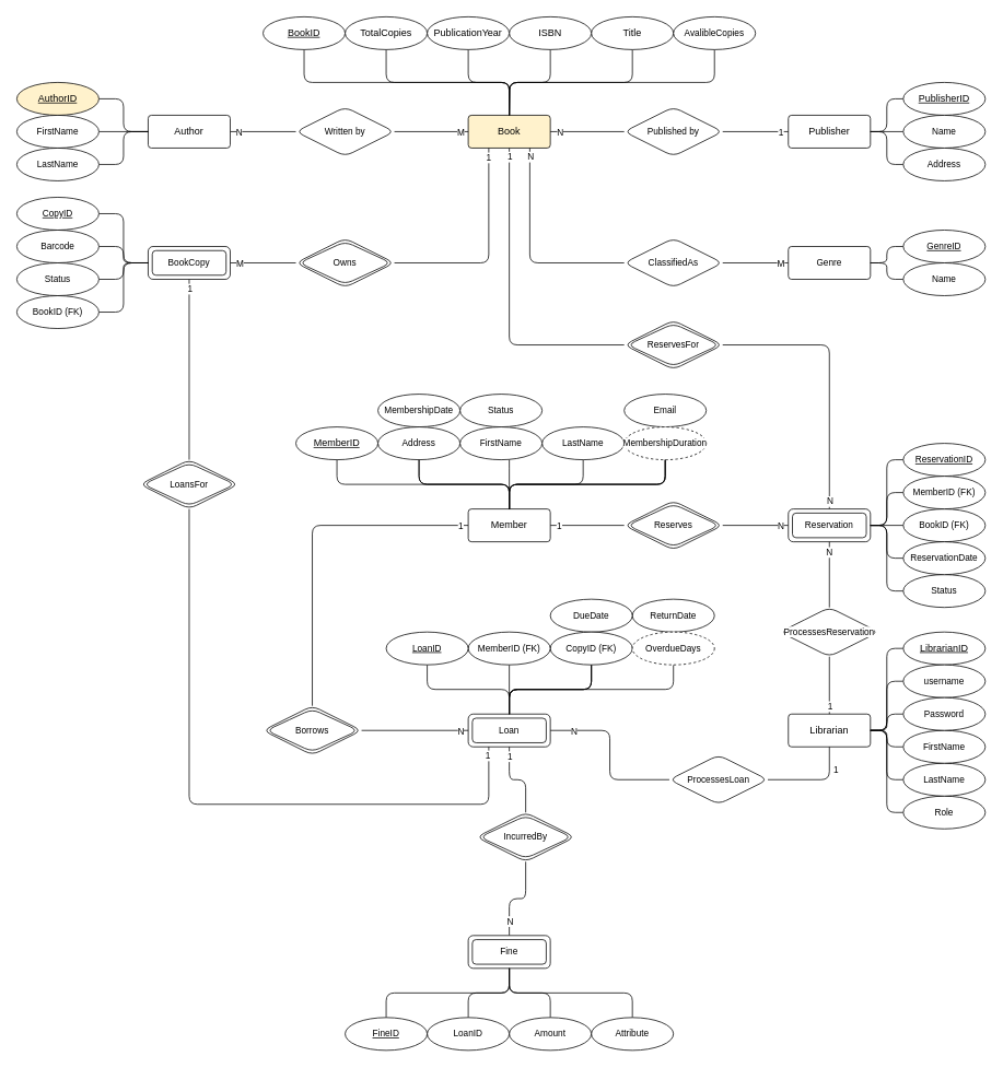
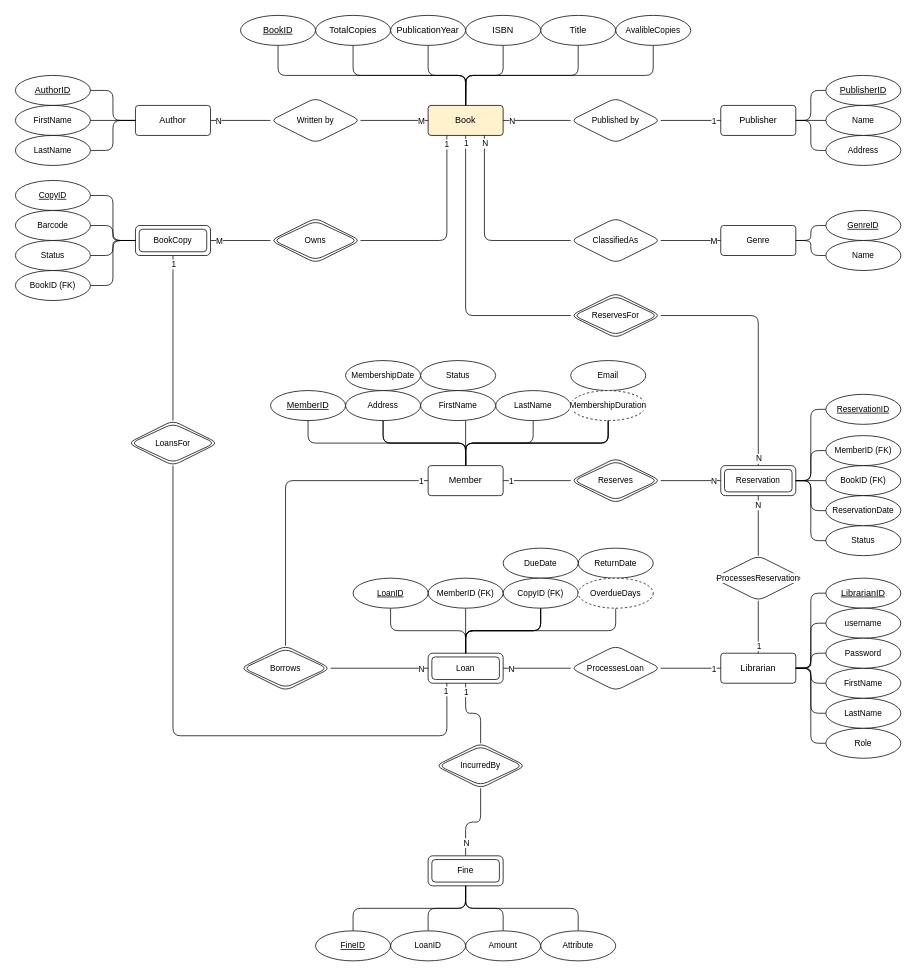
- <mxCell id="16" value="AuthorID" style="ellipse;whiteSpace=wrap;html=1;align=center;fontStyle=4;fillColor=#fff2cc;" parent="1" vertex="1"><mxGeometry x="20" y="100" width="100" height="40" as="geometry" /></mxCell>
+ <mxCell id="16" value="AuthorID" style="ellipse;whiteSpace=wrap;html=1;align=center;fontStyle=4;" parent="1" vertex="1"><mxGeometry x="20" y="100" width="100" height="40" as="geometry" /></mxCell>
- <mxCell id="118" value="ReservationID" style="ellipse;whiteSpace=wrap;html=1;align=center;fontStyle=4;fontFamily=Helvetica;fontSize=11;fontColor=default;labelBackgroundColor=default;" parent="1" vertex="1"><mxGeometry x="1100" y="540" width="100" height="40" as="geometry" /></mxCell>
+ <mxCell id="118" value="ReservationID" style="ellipse;whiteSpace=wrap;html=1;align=center;fontStyle=4;fontFamily=Helvetica;fontSize=11;fontColor=default;labelBackgroundColor=default;" parent="1" vertex="1"><mxGeometry x="1100" y="525" width="100" height="40" as="geometry" /></mxCell>
- <mxCell id="142" value="ProcessesLoan" style="shape=rhombus;perimeter=rhombusPerimeter;whiteSpace=wrap;html=1;align=center;fontFamily=Helvetica;fontSize=11;fontColor=default;labelBackgroundColor=default;rounded=1;" parent="1" vertex="1"><mxGeometry x="815" y="920" width="120" height="60" as="geometry" /></mxCell>
+ <mxCell id="142" value="ProcessesLoan" style="shape=rhombus;perimeter=rhombusPerimeter;whiteSpace=wrap;html=1;align=center;fontFamily=Helvetica;fontSize=11;fontColor=default;labelBackgroundColor=default;rounded=1;" parent="1" vertex="1"><mxGeometry x="760" y="860" width="120" height="60" as="geometry" /></mxCell>
